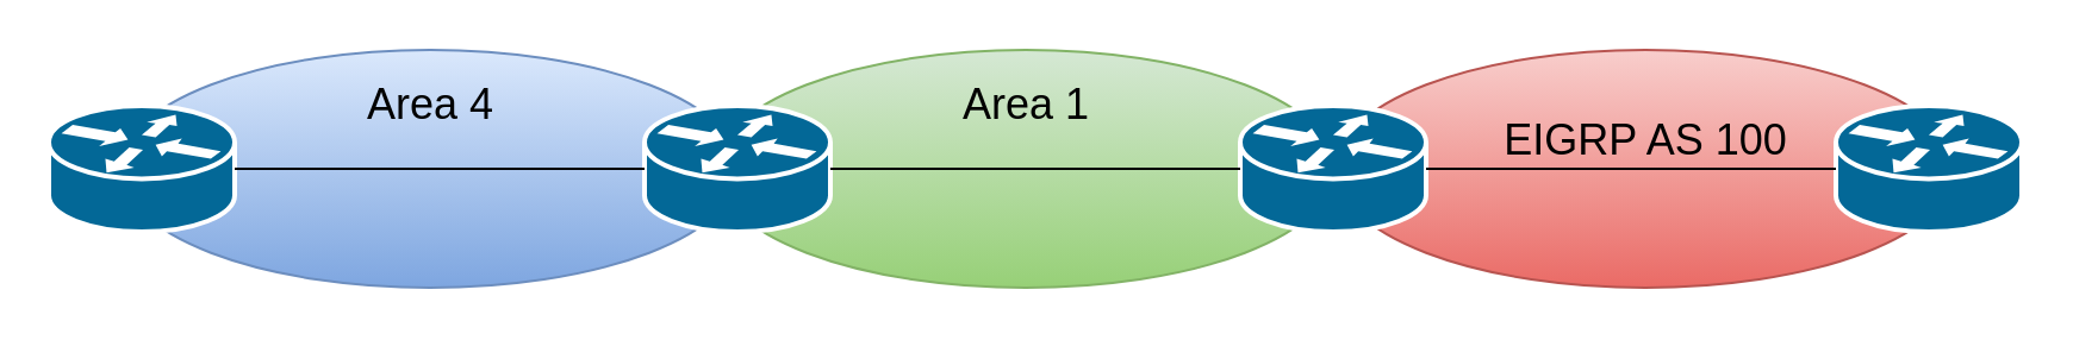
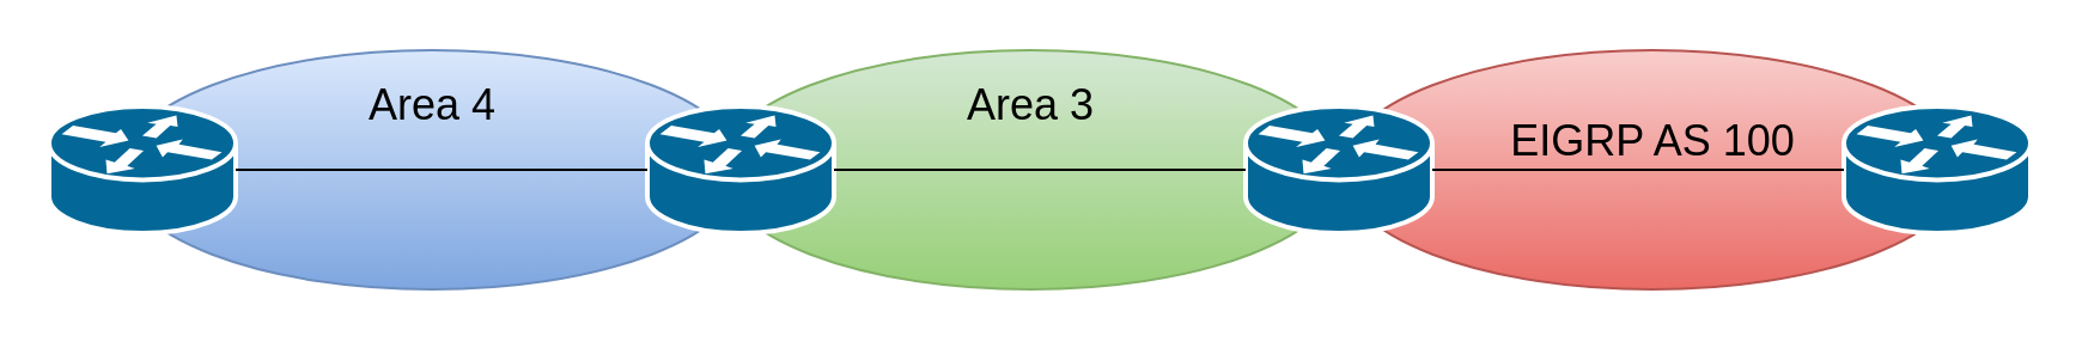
- <mxCell id="13" value="&lt;font color=&quot;#000000&quot; style=&quot;font-size: 18px;&quot;&gt;Area 1&lt;/font&gt;" style="text;html=1;align=center;verticalAlign=middle;resizable=0;points=[];autosize=1;strokeColor=none;fillColor=none;" vertex="1" parent="1"><mxGeometry x="390" y="24" width="80" height="40" as="geometry" /></mxCell>
+ <mxCell id="13" value="&lt;font color=&quot;#000000&quot; style=&quot;font-size: 18px;&quot;&gt;Area 3&lt;/font&gt;" style="text;html=1;align=center;verticalAlign=middle;resizable=0;points=[];autosize=1;strokeColor=none;fillColor=none;" vertex="1" parent="1"><mxGeometry x="390" y="24" width="80" height="40" as="geometry" /></mxCell>
